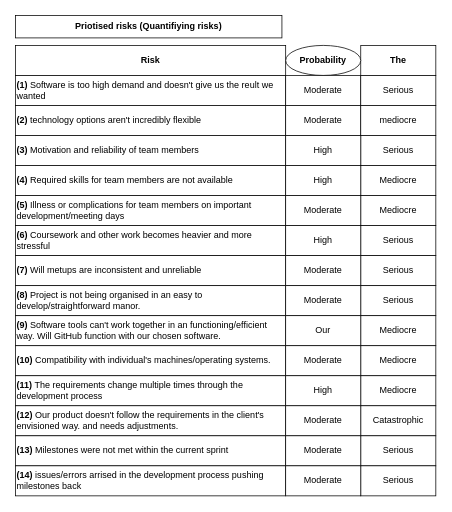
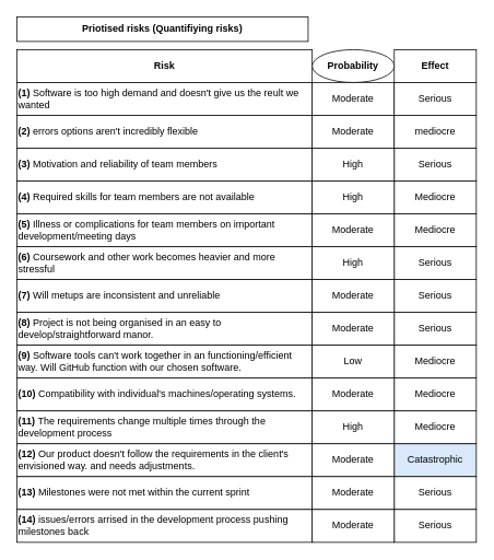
- <mxCell id="4" value="&lt;b&gt;The&lt;/b&gt;" style="rounded=0;whiteSpace=wrap;html=1;align=center;" parent="1" vertex="1"><mxGeometry x="480" y="60" width="100" height="40" as="geometry" /></mxCell>
+ <mxCell id="4" value="&lt;b&gt;Effect&lt;/b&gt;" style="rounded=0;whiteSpace=wrap;html=1;align=center;" parent="1" vertex="1"><mxGeometry x="480" y="60" width="100" height="40" as="geometry" /></mxCell>
- <mxCell id="9" value="&lt;b&gt;(2)&lt;/b&gt; technology&amp;nbsp;options aren't incredibly flexible" style="rounded=0;whiteSpace=wrap;html=1;align=left;" parent="1" vertex="1"><mxGeometry x="20" y="140" width="360" height="40" as="geometry" /></mxCell>
+ <mxCell id="9" value="&lt;b&gt;(2)&lt;/b&gt; errors&amp;nbsp;options aren't incredibly flexible" style="rounded=0;whiteSpace=wrap;html=1;align=left;" parent="1" vertex="1"><mxGeometry x="20" y="140" width="360" height="40" as="geometry" /></mxCell>
- <mxCell id="42" value="Our" style="rounded=0;whiteSpace=wrap;html=1;align=center;" parent="1" vertex="1"><mxGeometry x="380" y="420" width="100" height="40" as="geometry" /></mxCell>
+ <mxCell id="42" value="Low" style="rounded=0;whiteSpace=wrap;html=1;align=center;" parent="1" vertex="1"><mxGeometry x="380" y="420" width="100" height="40" as="geometry" /></mxCell>
- <mxCell id="33" value="Catastrophic" style="rounded=0;whiteSpace=wrap;html=1;align=center;" parent="1" vertex="1"><mxGeometry x="480" y="540" width="100" height="40" as="geometry" /></mxCell>
+ <mxCell id="33" value="Catastrophic" style="rounded=0;whiteSpace=wrap;html=1;align=center;fillColor=#dae8fc;" parent="1" vertex="1"><mxGeometry x="480" y="540" width="100" height="40" as="geometry" /></mxCell>
